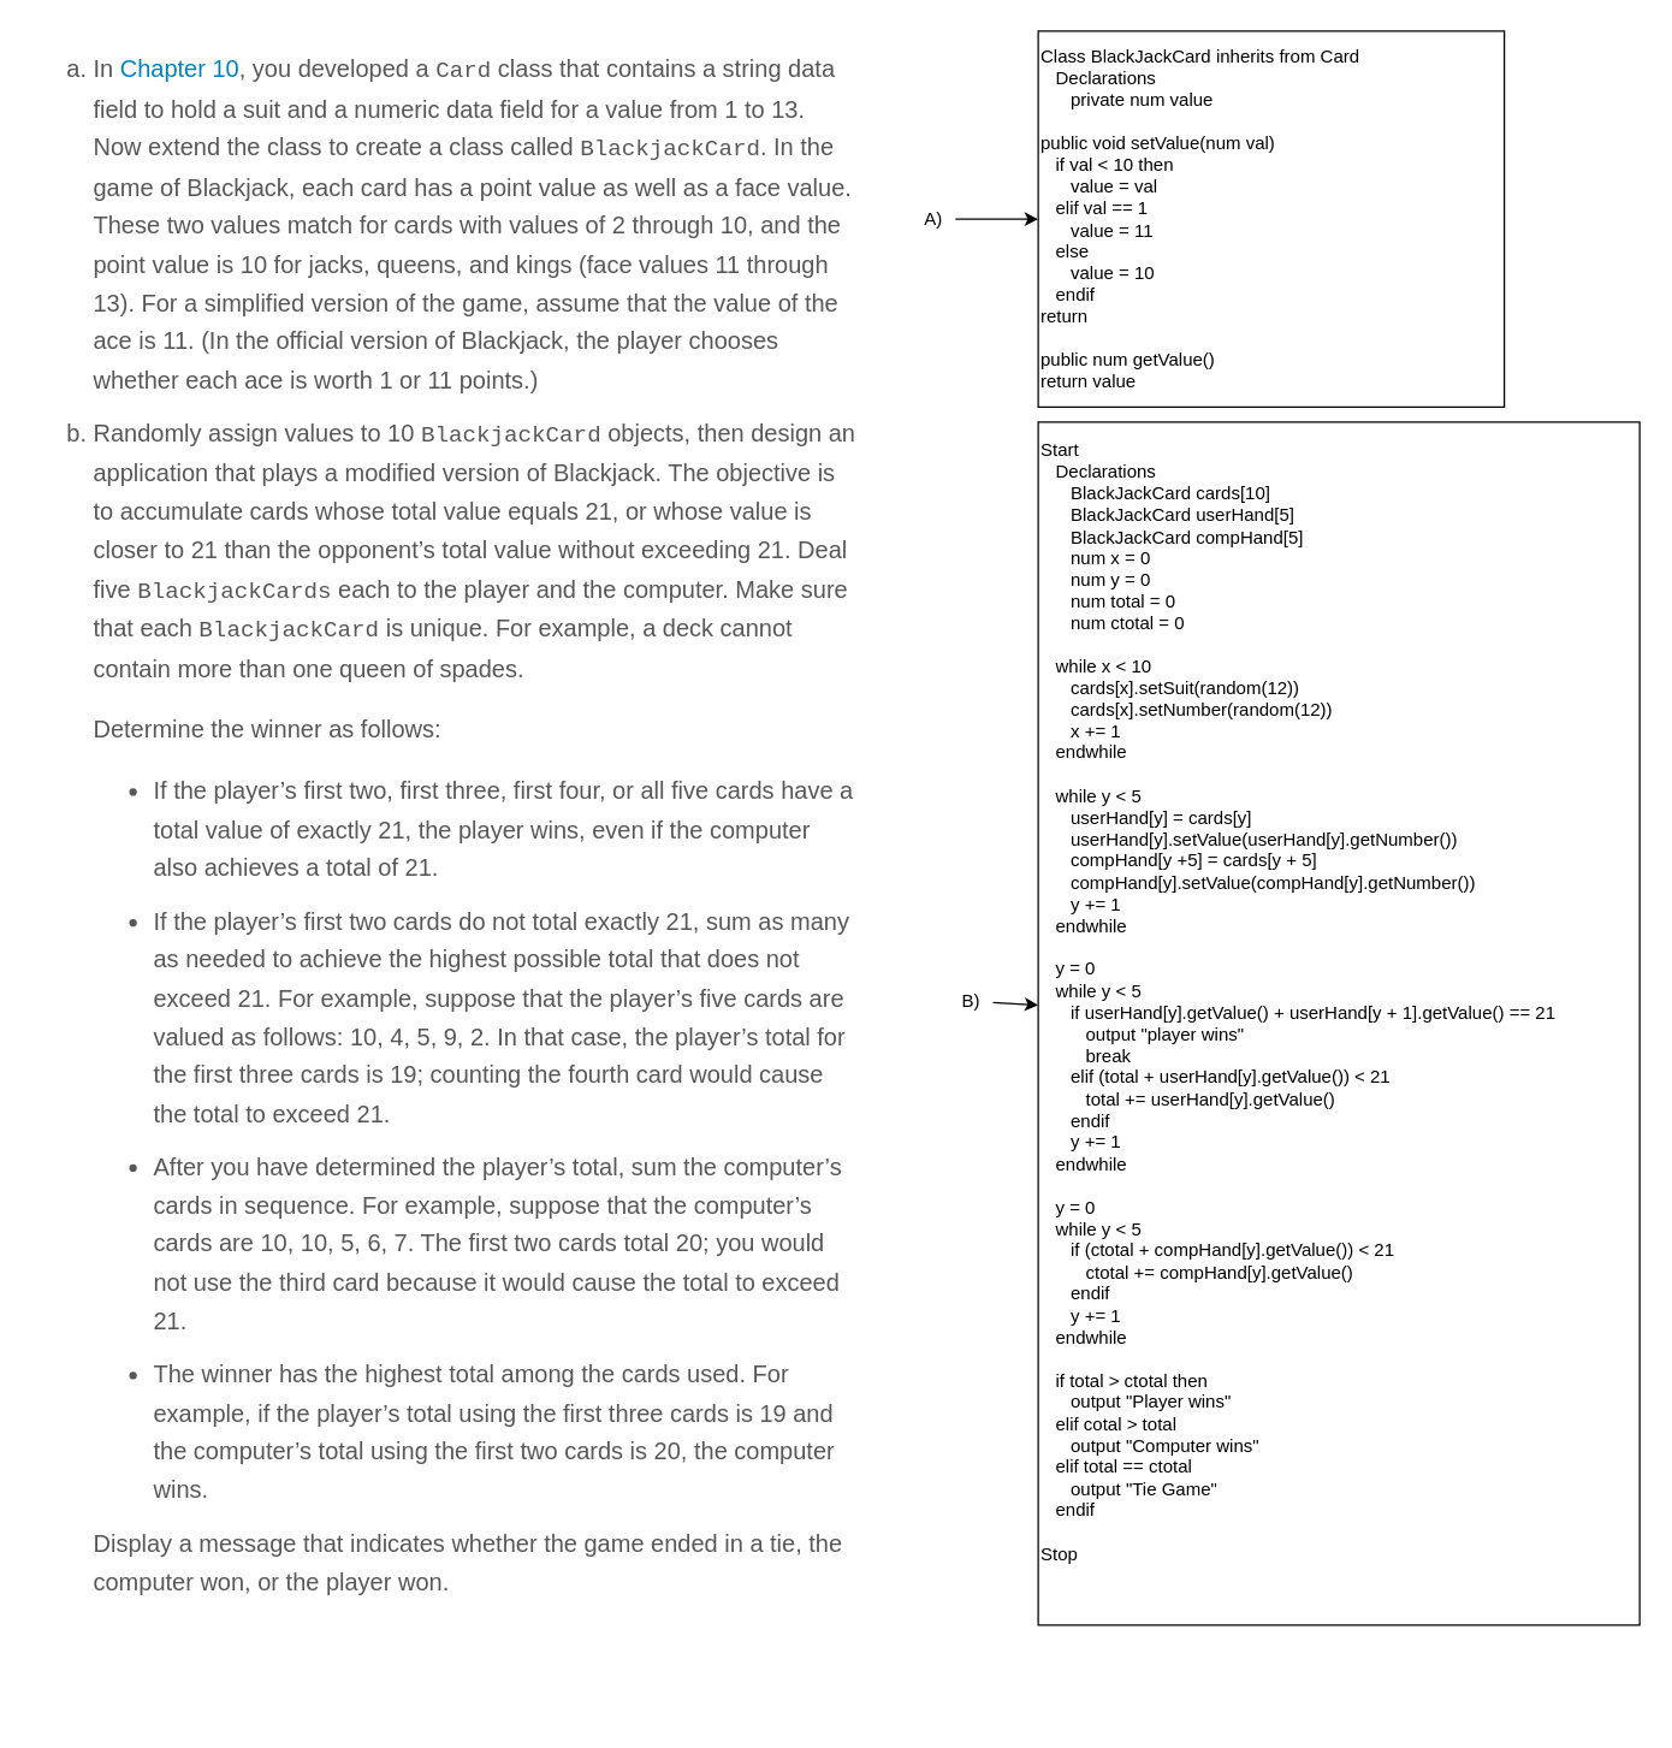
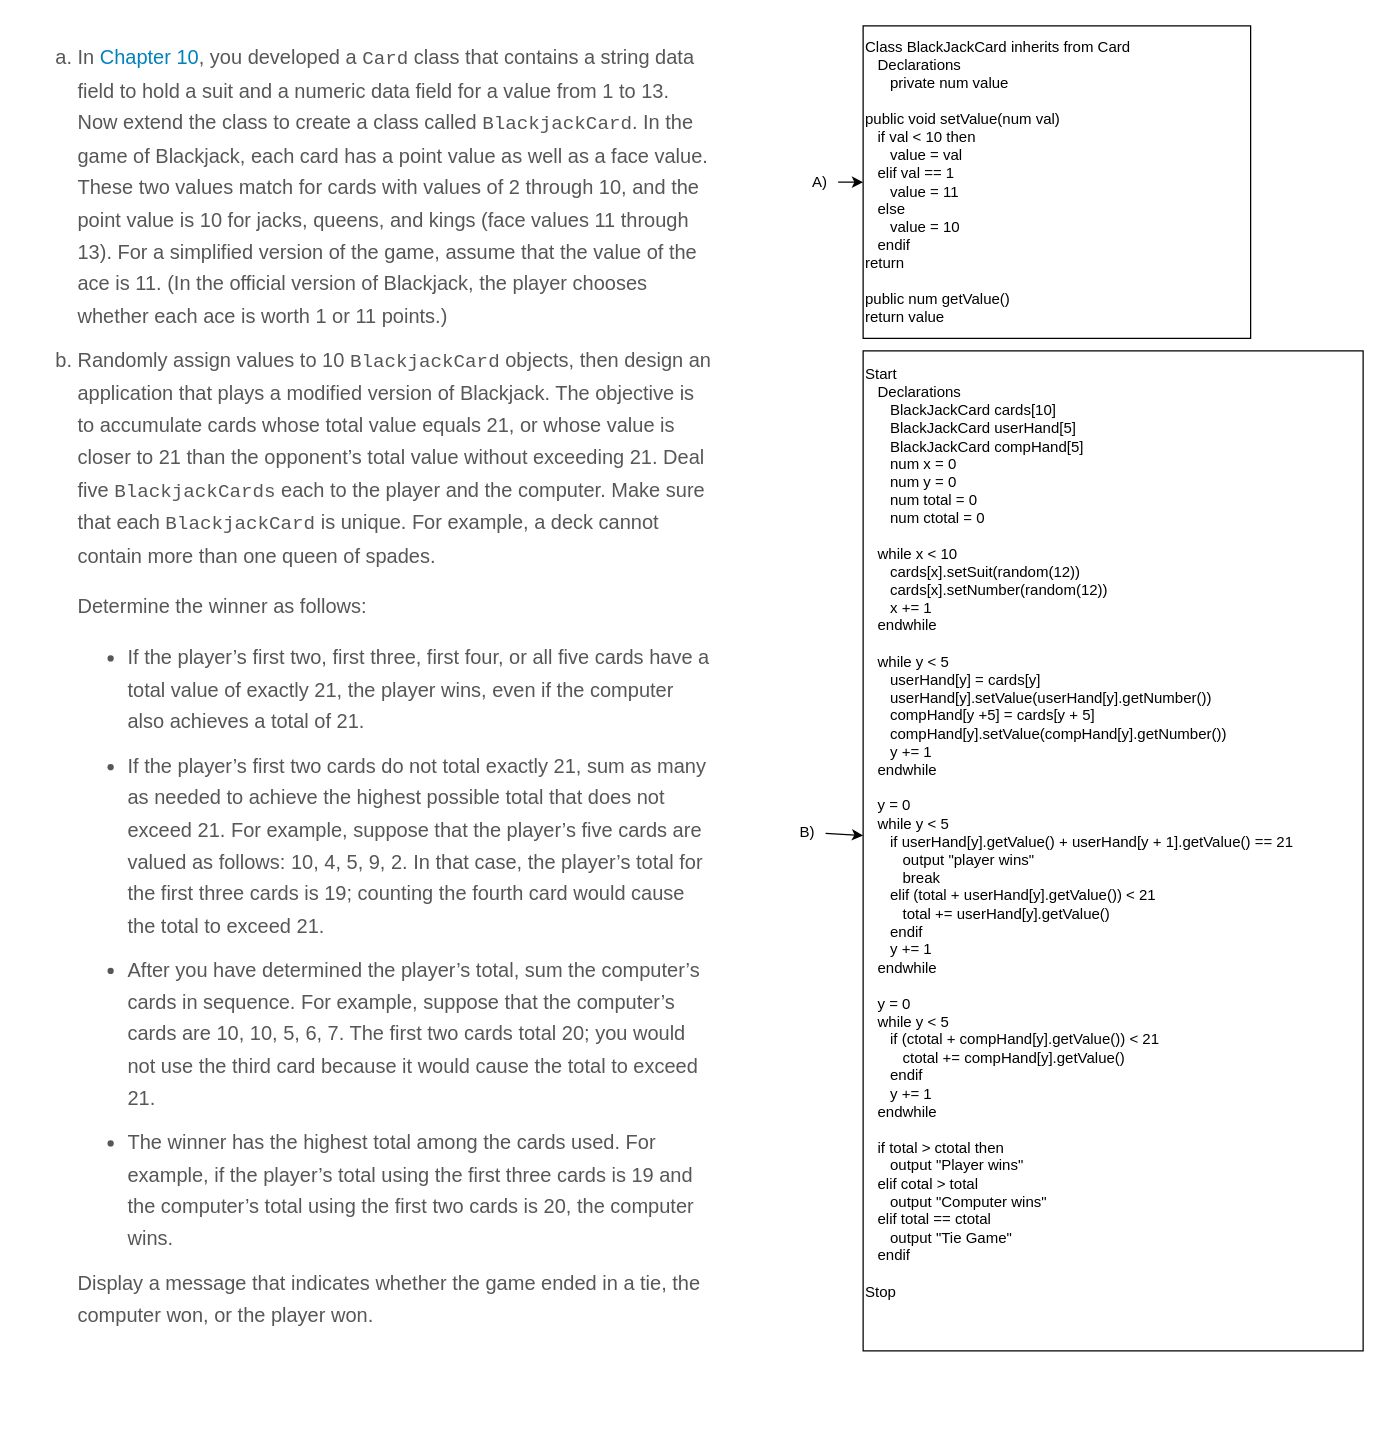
- <mxCell id="5" value="A)" style="text;html=1;align=center;verticalAlign=middle;resizable=0;points=[];autosize=1;strokeColor=none;fillColor=none;" vertex="1" parent="1"><mxGeometry x="605" y="135" width="30" height="20" as="geometry" /></mxCell>
+ <mxCell id="5" value="A)" style="text;html=1;align=center;verticalAlign=middle;resizable=0;points=[];autosize=1;strokeColor=none;fillColor=none;" vertex="1" parent="1"><mxGeometry x="640" y="135" width="30" height="20" as="geometry" /></mxCell>
